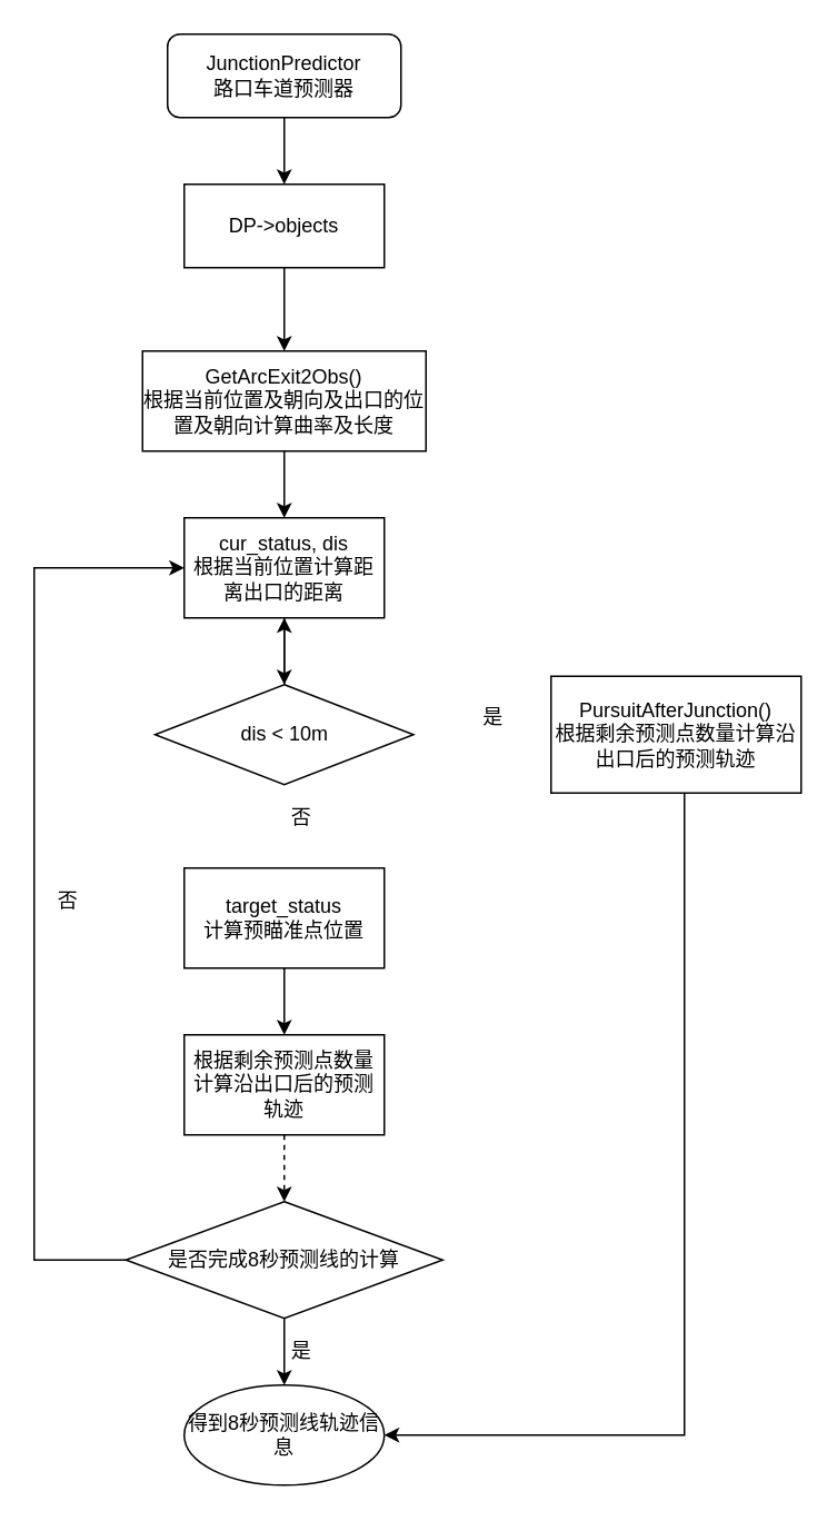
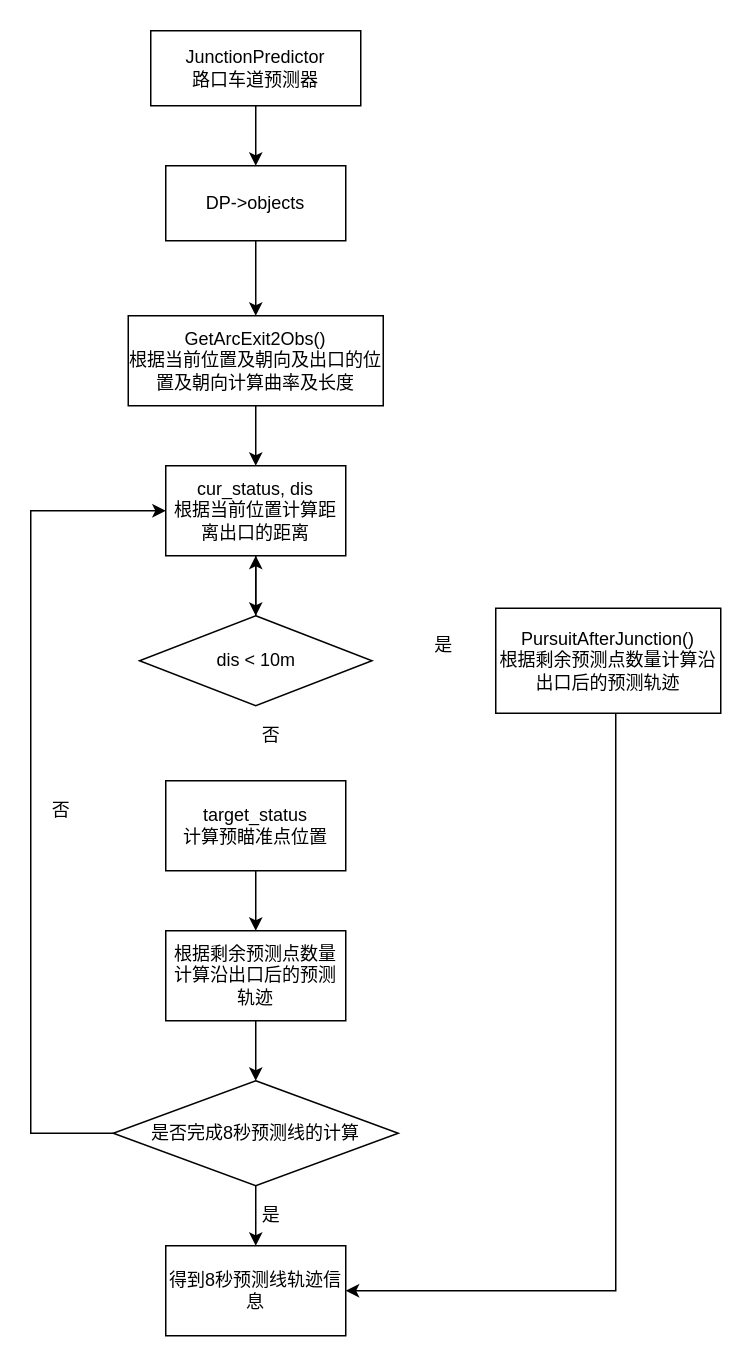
- <mxCell id="3" value="&lt;div&gt;JunctionPredictor&lt;/div&gt;&lt;div&gt;路口车道预测器&lt;br&gt;&lt;/div&gt;" style="whiteSpace=wrap;html=1;rounded=1;" vertex="1" parent="1"><mxGeometry x="100" y="20" width="140" height="50" as="geometry" /></mxCell>
+ <mxCell id="3" value="&lt;div&gt;JunctionPredictor&lt;/div&gt;&lt;div&gt;路口车道预测器&lt;br&gt;&lt;/div&gt;" style="rounded=0;whiteSpace=wrap;html=1;" vertex="1" parent="1"><mxGeometry x="100" y="20" width="140" height="50" as="geometry" /></mxCell>
- <mxCell id="18" value="" style="edgeStyle=orthogonalEdgeStyle;rounded=0;orthogonalLoop=1;jettySize=auto;html=1;dashed=1;" edge="1" parent="1" source="19" target="22"><mxGeometry relative="1" as="geometry" /></mxCell>
+ <mxCell id="18" value="" style="edgeStyle=orthogonalEdgeStyle;rounded=0;orthogonalLoop=1;jettySize=auto;html=1;" edge="1" parent="1" source="19" target="22"><mxGeometry relative="1" as="geometry" /></mxCell>
- <mxCell id="24" value="得到8秒预测线轨迹信息" style="ellipse;whiteSpace=wrap;html=1;" vertex="1" parent="1"><mxGeometry x="110" y="830" width="120" height="60" as="geometry" /></mxCell>
+ <mxCell id="24" value="得到8秒预测线轨迹信息" style="whiteSpace=wrap;html=1;" vertex="1" parent="1"><mxGeometry x="110" y="830" width="120" height="60" as="geometry" /></mxCell>
